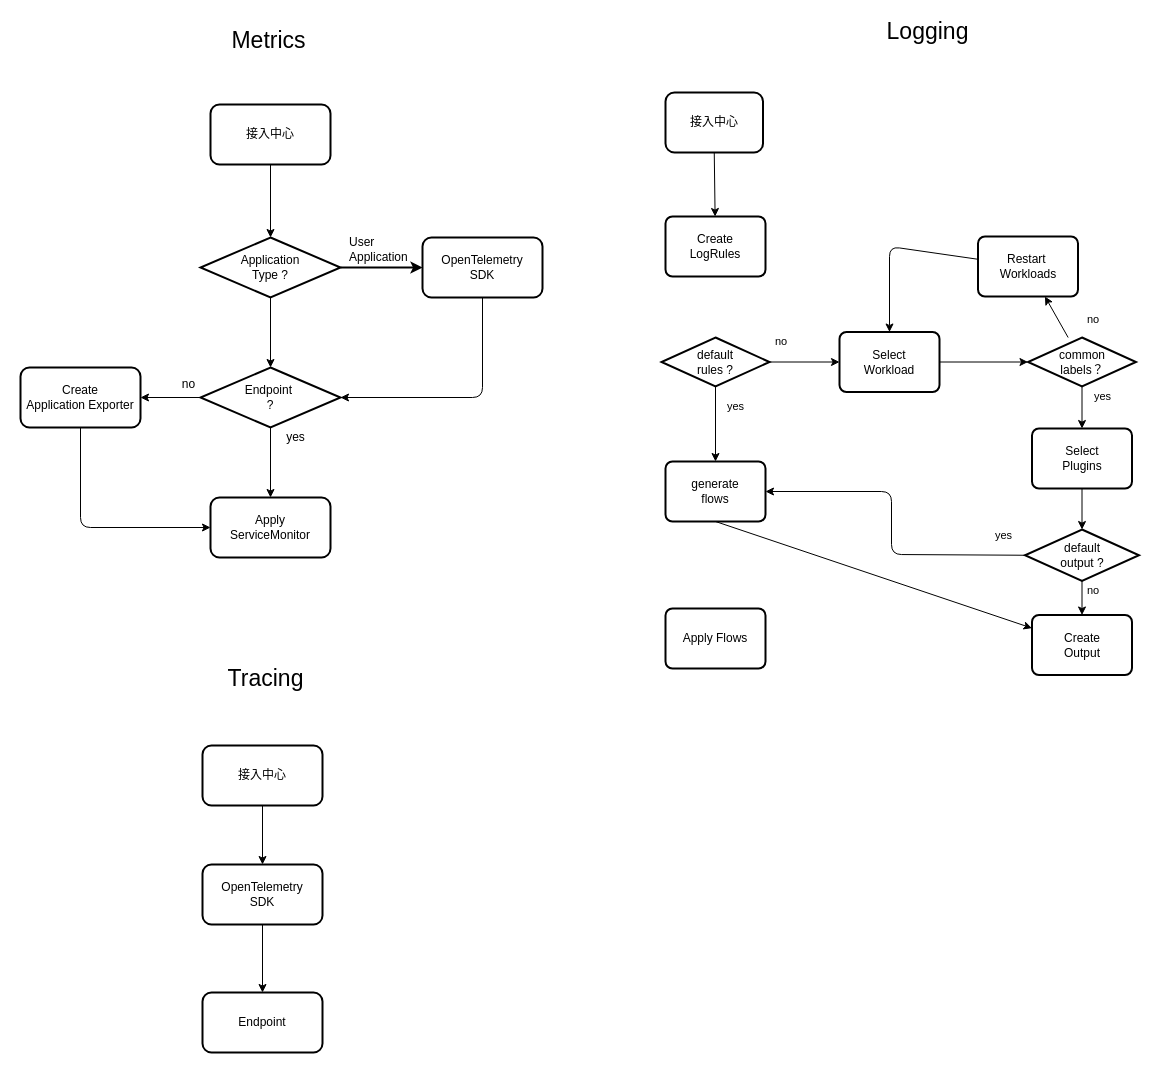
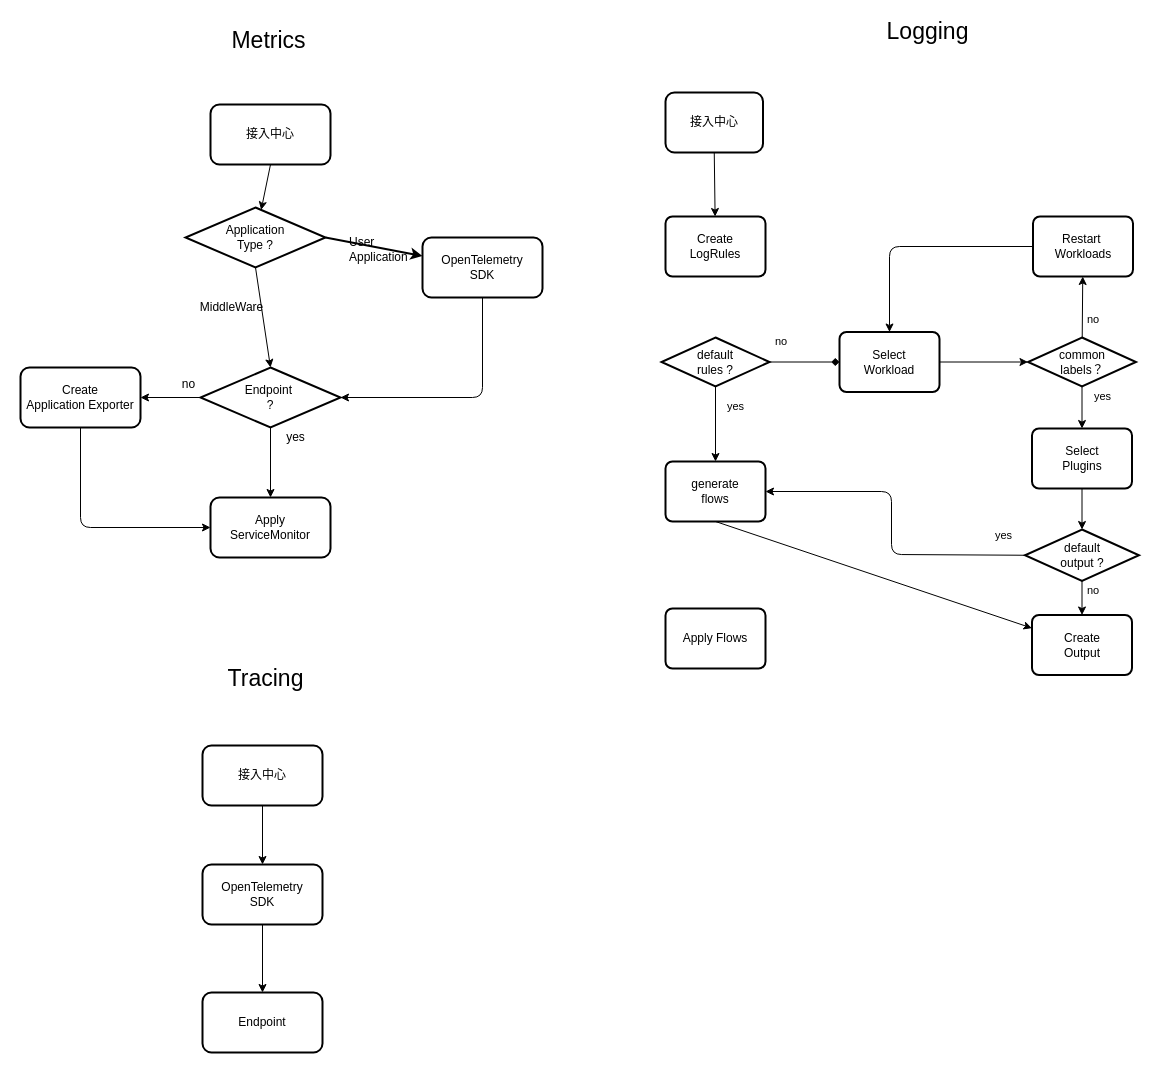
- <mxCell id="45" value="Restart&amp;nbsp;&lt;br&gt;Workloads" style="rounded=1;whiteSpace=wrap;html=1;absoluteArcSize=1;arcSize=14;strokeWidth=2;" vertex="1" parent="1"><mxGeometry x="977.5" y="236" width="100" height="60" as="geometry" /></mxCell>
+ <mxCell id="45" value="Restart&amp;nbsp;&lt;br&gt;Workloads" style="rounded=1;whiteSpace=wrap;html=1;absoluteArcSize=1;arcSize=14;strokeWidth=2;" vertex="1" parent="1"><mxGeometry x="1032.5" y="216" width="100" height="60" as="geometry" /></mxCell>
- <mxCell id="6" value="Application&lt;br&gt;Type ?" style="rhombus;whiteSpace=wrap;html=1;strokeWidth=2;" vertex="1" parent="1"><mxGeometry x="200" y="237" width="140" height="60" as="geometry" /></mxCell>
+ <mxCell id="6" value="Application&lt;br&gt;Type ?" style="rhombus;whiteSpace=wrap;html=1;strokeWidth=2;" vertex="1" parent="1"><mxGeometry x="185" y="207" width="140" height="60" as="geometry" /></mxCell>
+ <mxCell id="7" value="MiddleWare" style="text;html=1;align=center;verticalAlign=middle;resizable=0;points=[];autosize=1;strokeColor=none;fillColor=none;strokeWidth=2;" vertex="1" parent="1"><mxGeometry x="191" y="297" width="80" height="20" as="geometry" /></mxCell>
- <mxCell id="23" style="edgeStyle=none;html=1;exitX=1;exitY=0.5;exitDx=0;exitDy=0;exitPerimeter=0;" edge="1" parent="1" source="24" target="29"><mxGeometry relative="1" as="geometry" /></mxCell>
+ <mxCell id="23" style="edgeStyle=none;html=1;exitX=1;exitY=0.5;exitDx=0;exitDy=0;exitPerimeter=0;endArrow=diamond;" edge="1" parent="1" source="24" target="29"><mxGeometry relative="1" as="geometry" /></mxCell>
